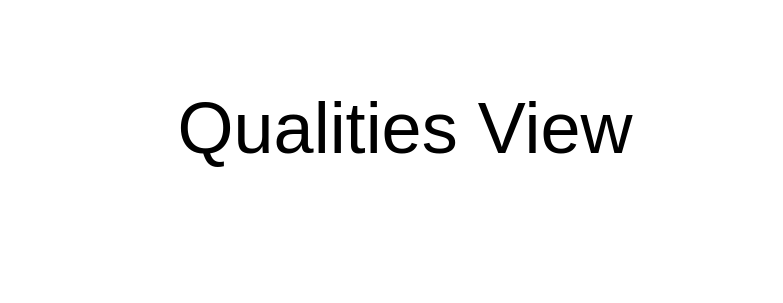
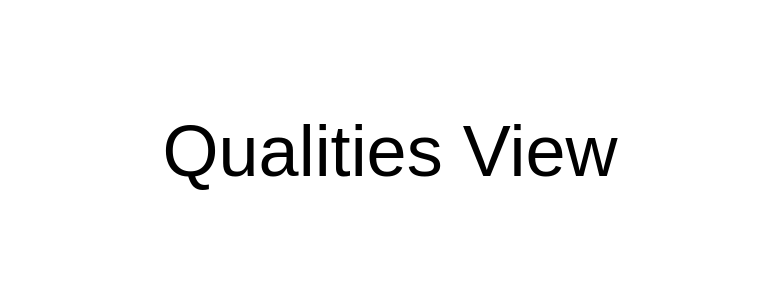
- <mxCell id="3" value="Qualities View" style="text;html=1;strokeColor=none;fillColor=none;align=center;verticalAlign=middle;whiteSpace=wrap;rounded=0;fontSize=48;opacity=30;" vertex="1" parent="2"><mxGeometry x="30" y="5" width="480" height="160" as="geometry" /></mxCell>
+ <mxCell id="3" value="Qualities View" style="text;html=1;strokeColor=none;fillColor=none;align=center;verticalAlign=middle;whiteSpace=wrap;rounded=0;fontSize=48;opacity=30;" vertex="1" parent="2"><mxGeometry x="20" y="20" width="480" height="160" as="geometry" /></mxCell>
